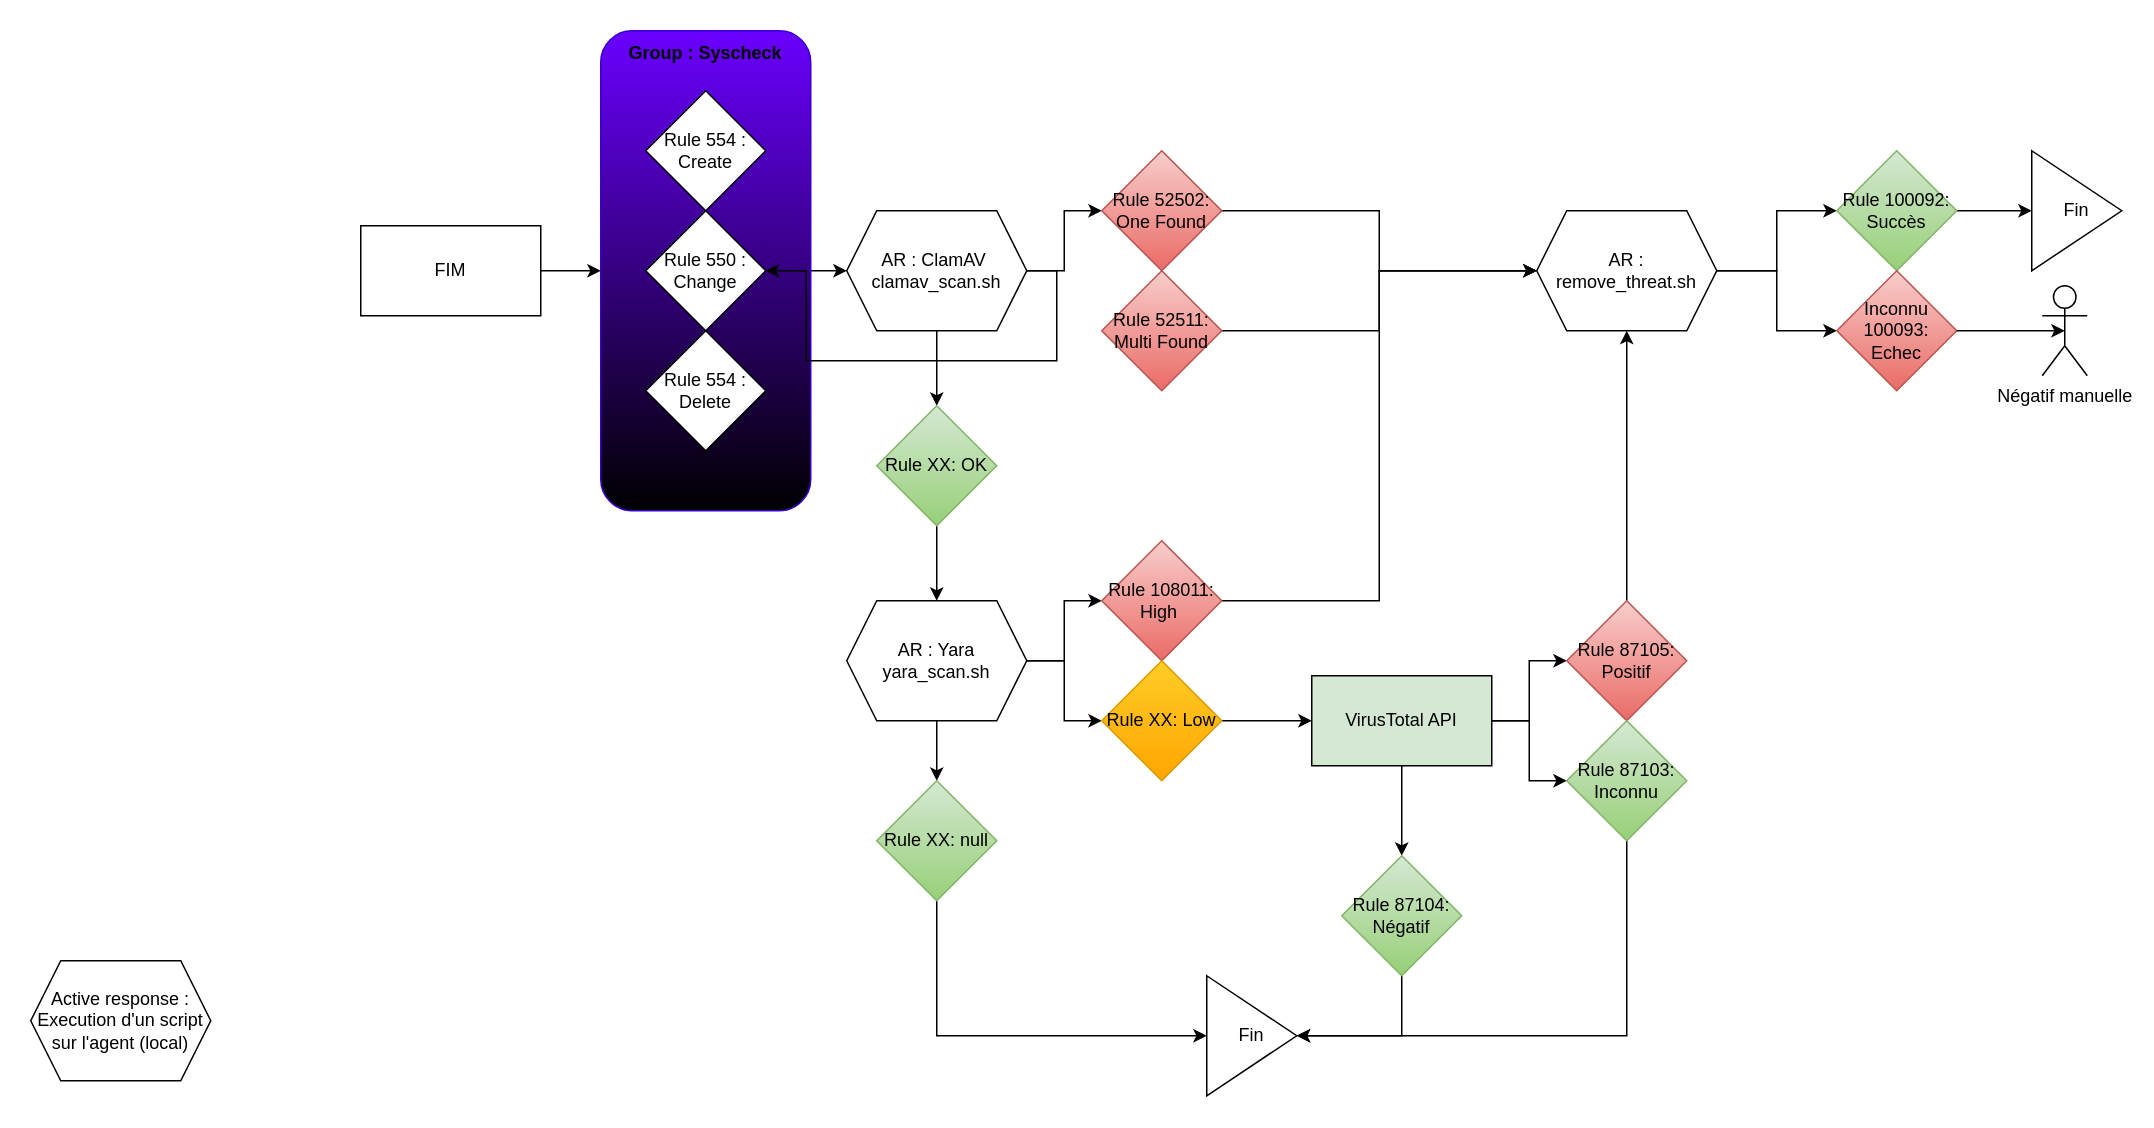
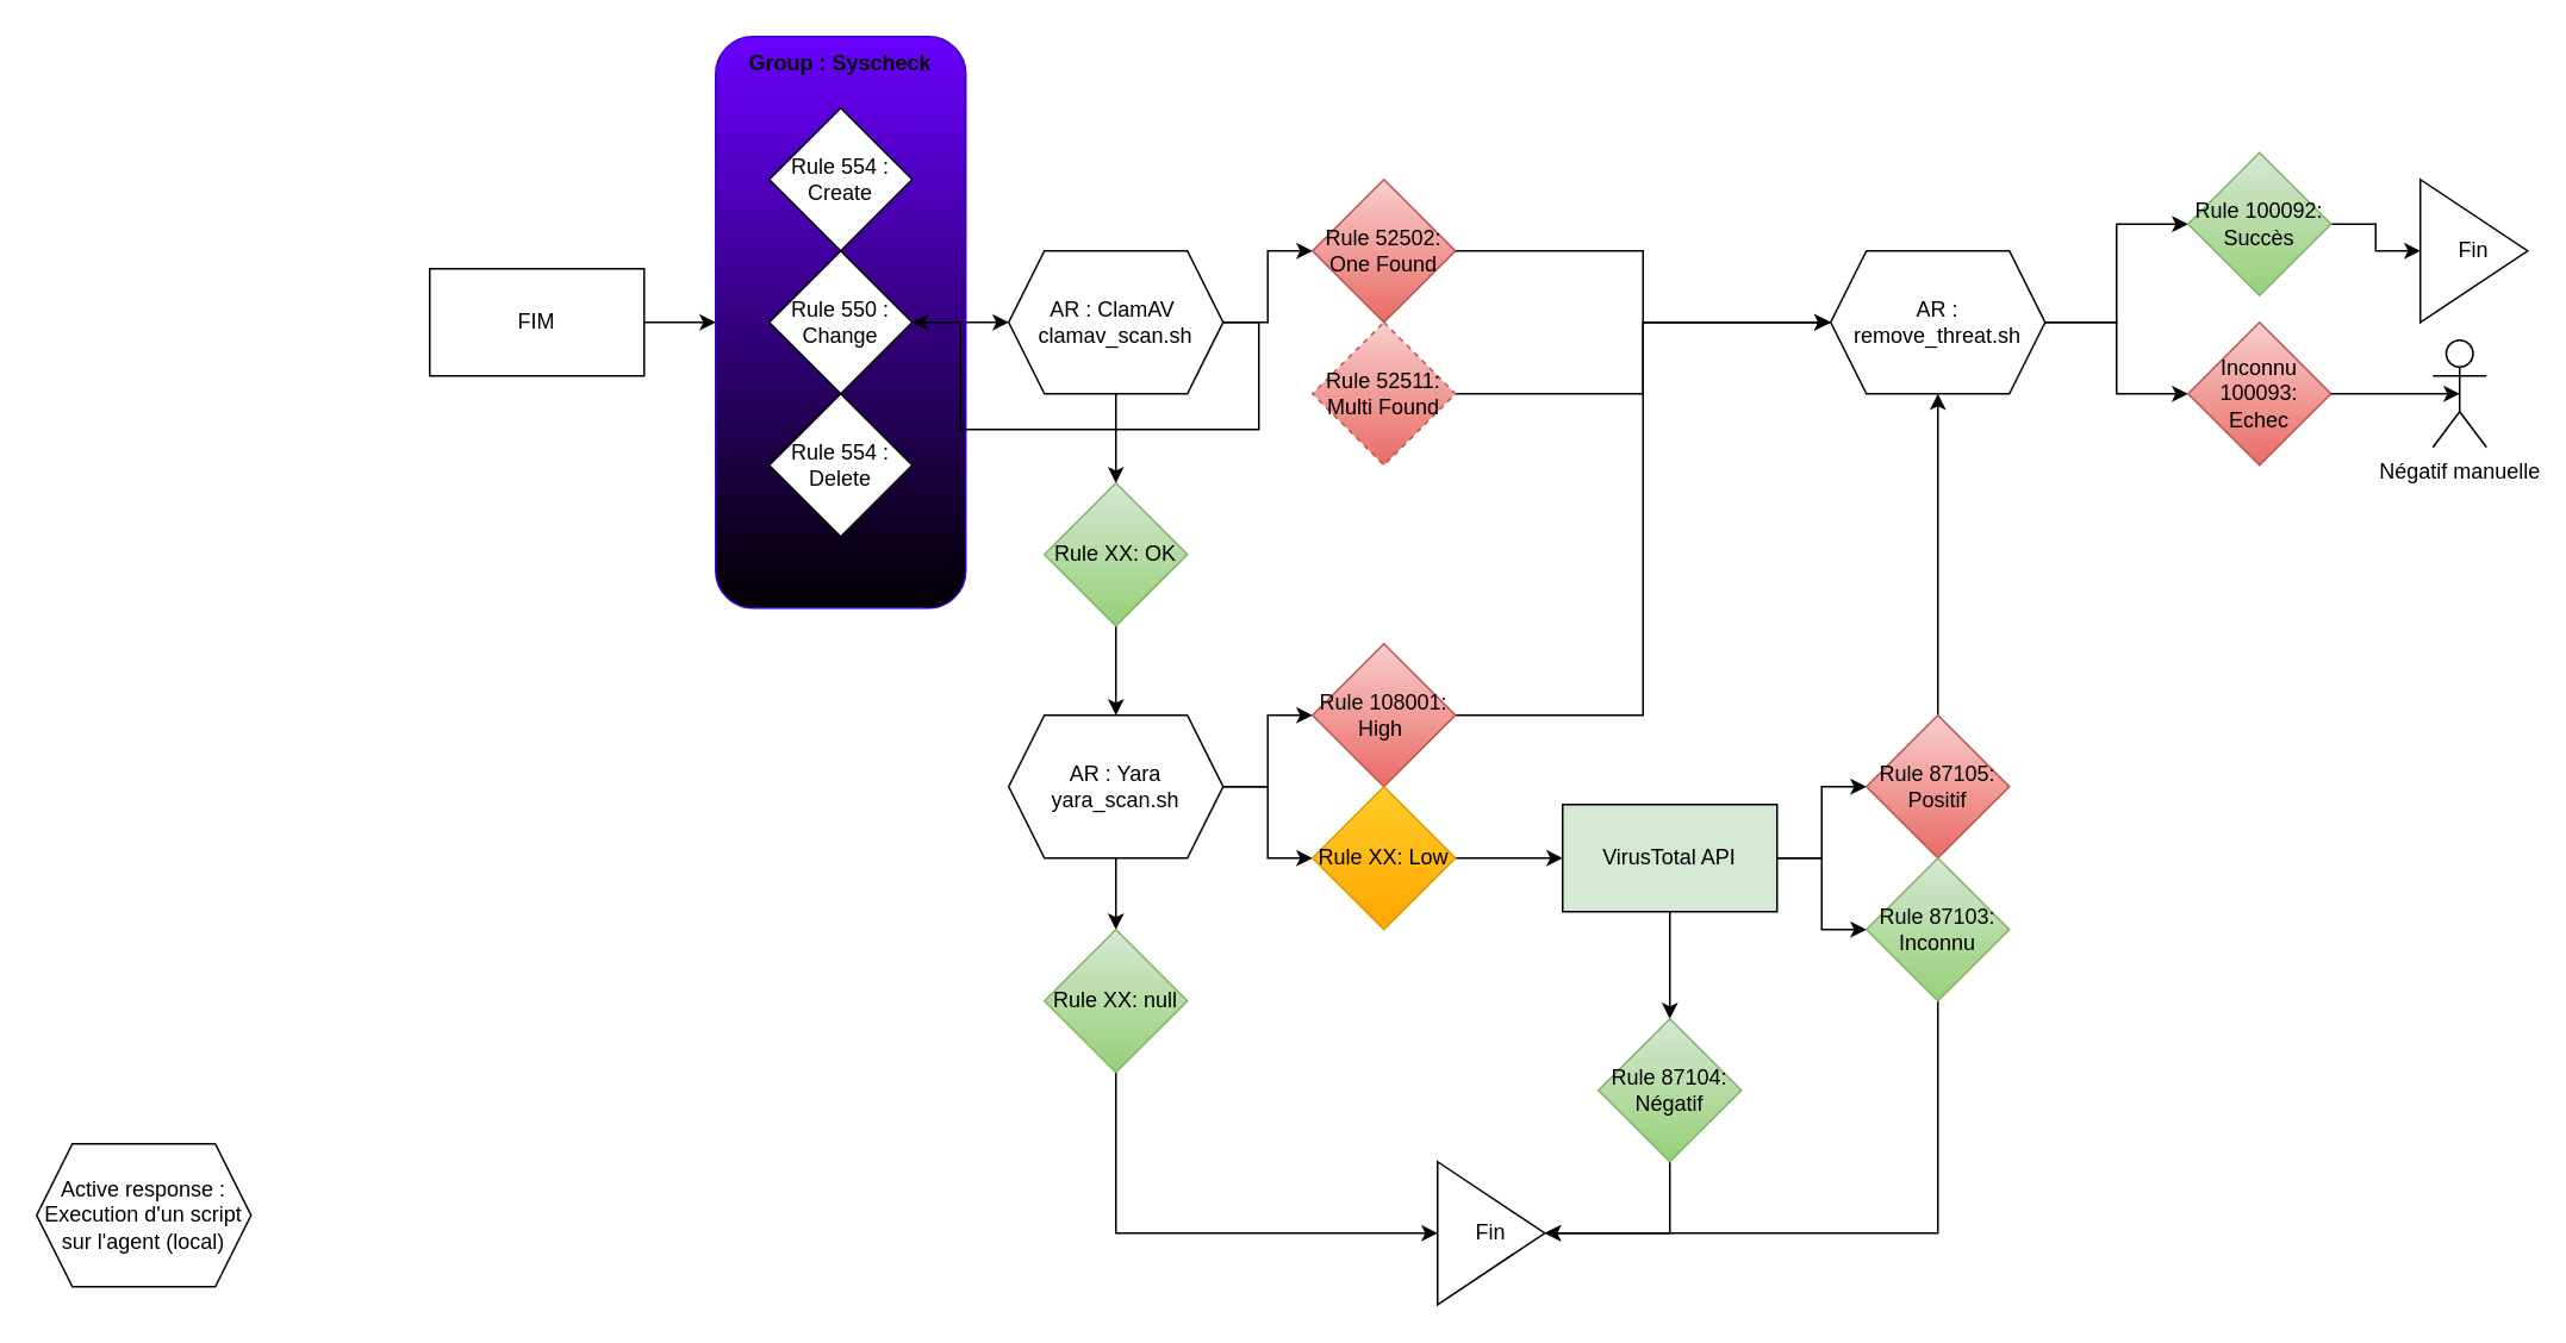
- <mxCell id="22" value="Rule 100092: Succès" style="rhombus;whiteSpace=wrap;html=1;fillColor=#d5e8d4;gradientColor=#97d077;strokeColor=#82b366;" vertex="1" parent="1"><mxGeometry x="1224" y="100" width="80" height="80" as="geometry" /></mxCell>
+ <mxCell id="22" value="Rule 100092: Succès" style="rhombus;whiteSpace=wrap;html=1;fillColor=#d5e8d4;gradientColor=#97d077;strokeColor=#82b366;" vertex="1" parent="1"><mxGeometry x="1224" y="85" width="80" height="80" as="geometry" /></mxCell>
- <mxCell id="50" value="Rule 52511: Multi Found" style="rhombus;whiteSpace=wrap;html=1;fillColor=#f8cecc;strokeColor=#b85450;gradientColor=#ea6b66;" vertex="1" parent="1"><mxGeometry x="734" y="180" width="80" height="80" as="geometry" /></mxCell>
+ <mxCell id="50" value="Rule 52511: Multi Found" style="rhombus;whiteSpace=wrap;html=1;fillColor=#f8cecc;strokeColor=#b85450;gradientColor=#ea6b66;dashed=1;" vertex="1" parent="1"><mxGeometry x="734" y="180" width="80" height="80" as="geometry" /></mxCell>
- <mxCell id="28" value="Rule 108011: High&amp;nbsp;" style="rhombus;whiteSpace=wrap;html=1;fillColor=#f8cecc;strokeColor=#b85450;gradientColor=#ea6b66;" vertex="1" parent="1"><mxGeometry x="734" y="360" width="80" height="80" as="geometry" /></mxCell>
+ <mxCell id="28" value="Rule 108001: High&amp;nbsp;" style="rhombus;whiteSpace=wrap;html=1;fillColor=#f8cecc;strokeColor=#b85450;gradientColor=#ea6b66;" vertex="1" parent="1"><mxGeometry x="734" y="360" width="80" height="80" as="geometry" /></mxCell>
